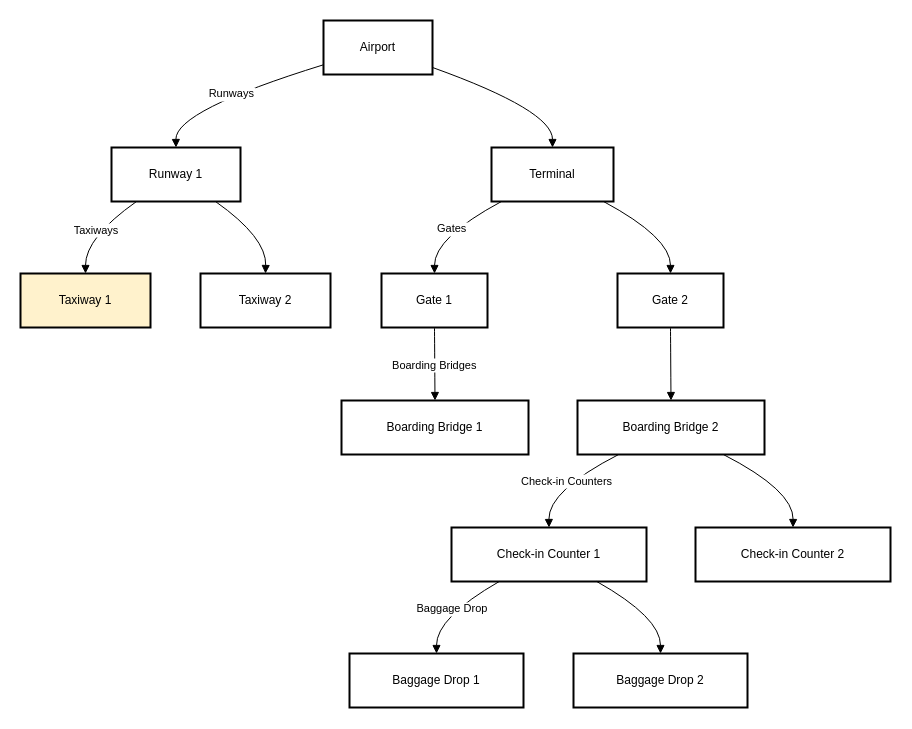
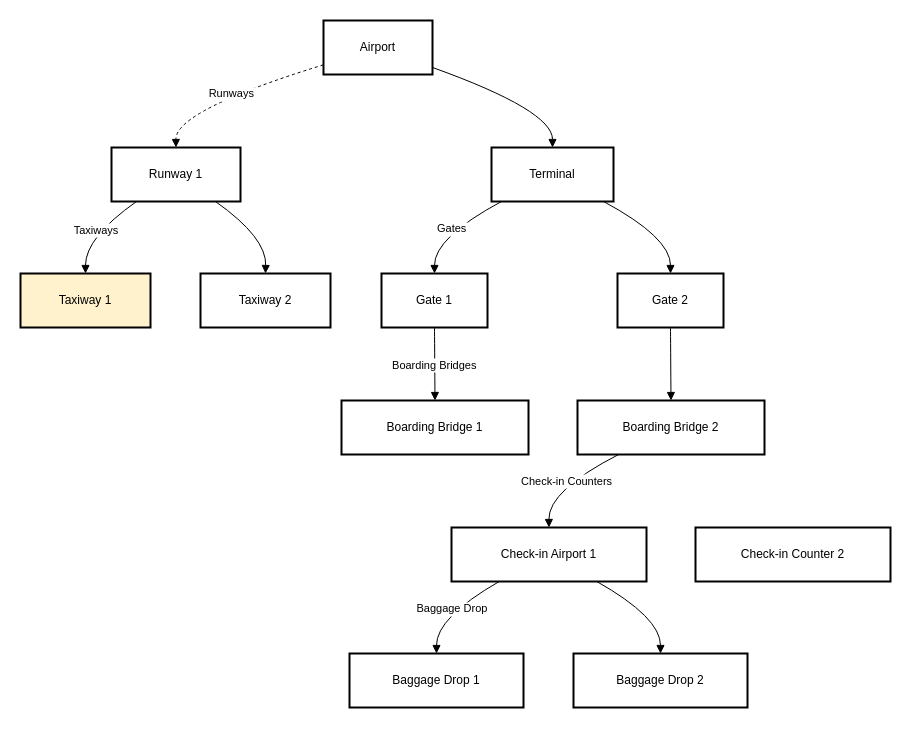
- <mxCell id="15" value="Runways" style="curved=1;startArrow=none;endArrow=block;exitX=0;exitY=0.82;entryX=0.5;entryY=-0.01;" edge="1" parent="1" source="2" target="3"><mxGeometry relative="1" as="geometry"><Array as="points"><mxPoint x="175" y="110" /></Array></mxGeometry></mxCell>
+ <mxCell id="15" value="Runways" style="curved=1;startArrow=none;endArrow=block;exitX=0;exitY=0.82;entryX=0.5;entryY=-0.01;dashed=1;" edge="1" parent="1" source="2" target="3"><mxGeometry relative="1" as="geometry"><Array as="points"><mxPoint x="175" y="110" /></Array></mxGeometry></mxCell>
- <mxCell id="24" value="" style="curved=1;startArrow=none;endArrow=block;exitX=0.78;exitY=1;entryX=0.5;entryY=-0.01;" edge="1" parent="1" source="10" target="12"><mxGeometry relative="1" as="geometry"><Array as="points"><mxPoint x="793" y="490" /></Array></mxGeometry></mxCell>
- <mxCell id="11" value="Check-in Counter 1" style="whiteSpace=wrap;strokeWidth=2;" vertex="1" parent="1"><mxGeometry x="451" y="527" width="195" height="54" as="geometry" /></mxCell>
+ <mxCell id="11" value="Check-in Airport 1" style="whiteSpace=wrap;strokeWidth=2;" vertex="1" parent="1"><mxGeometry x="451" y="527" width="195" height="54" as="geometry" /></mxCell>
